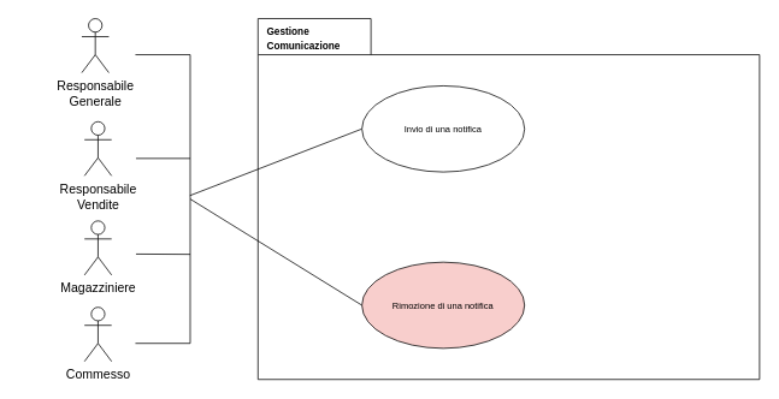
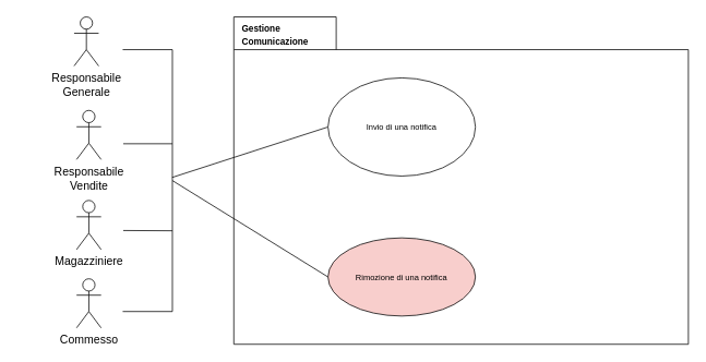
- <mxCell id="13" value="Invio di una notifica" style="ellipse;whiteSpace=wrap;html=1;fontSize=10;" vertex="1" parent="1"><mxGeometry x="400" y="94.5" width="180" height="95.5" as="geometry" /></mxCell>
+ <mxCell id="13" value="Invio di una notifica" style="ellipse;whiteSpace=wrap;html=1;fontSize=10;" vertex="1" parent="1"><mxGeometry x="400" y="94.5" width="180" height="120" as="geometry" /></mxCell>
